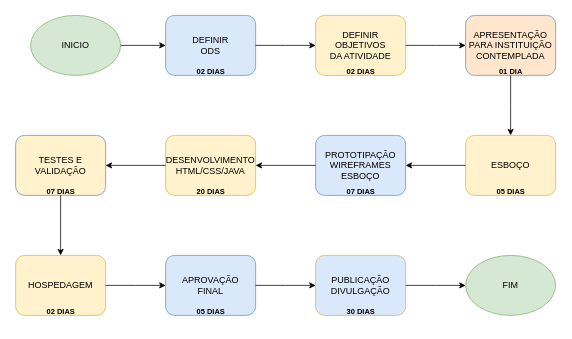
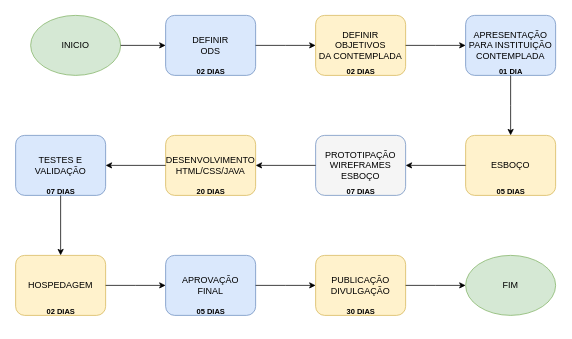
- <mxCell id="6" value="DEFINIR&lt;div&gt;OBJETIVOS&lt;/div&gt;&lt;div&gt;DA ATIVIDADE&lt;/div&gt;" style="rounded=1;whiteSpace=wrap;html=1;fillColor=#fff2cc;strokeColor=#d6b656;" vertex="1" parent="1"><mxGeometry x="420" y="20" width="120" height="80" as="geometry" /></mxCell>
+ <mxCell id="6" value="DEFINIR&lt;div&gt;OBJETIVOS&lt;/div&gt;&lt;div&gt;DA CONTEMPLADA&lt;/div&gt;" style="rounded=1;whiteSpace=wrap;html=1;fillColor=#fff2cc;strokeColor=#d6b656;" vertex="1" parent="1"><mxGeometry x="420" y="20" width="120" height="80" as="geometry" /></mxCell>
- <mxCell id="8" value="APRESENTAÇÃO&lt;div&gt;PARA INSTITUIÇÃO&lt;/div&gt;&lt;div&gt;CONTEMPLADA&lt;/div&gt;" style="rounded=1;whiteSpace=wrap;html=1;fillColor=#ffe6cc;strokeColor=#6c8ebf;" vertex="1" parent="1"><mxGeometry x="620" y="20" width="120" height="80" as="geometry" /></mxCell>
+ <mxCell id="8" value="APRESENTAÇÃO&lt;div&gt;PARA INSTITUIÇÃO&lt;/div&gt;&lt;div&gt;CONTEMPLADA&lt;/div&gt;" style="rounded=1;whiteSpace=wrap;html=1;fillColor=#dae8fc;strokeColor=#6c8ebf;" vertex="1" parent="1"><mxGeometry x="620" y="20" width="120" height="80" as="geometry" /></mxCell>
- <mxCell id="21" value="TESTES E VALIDAÇÃO" style="rounded=1;whiteSpace=wrap;html=1;fillColor=#fff2cc;strokeColor=#6c8ebf;" vertex="1" parent="1"><mxGeometry x="20" y="180" width="120" height="80" as="geometry" /></mxCell>
+ <mxCell id="21" value="TESTES E VALIDAÇÃO" style="rounded=1;whiteSpace=wrap;html=1;fillColor=#dae8fc;strokeColor=#6c8ebf;" vertex="1" parent="1"><mxGeometry x="20" y="180" width="120" height="80" as="geometry" /></mxCell>
- <mxCell id="12" value="PROTOTIPAÇÃO&lt;div&gt;WIREFRAMES&lt;/div&gt;&lt;div&gt;ESBOÇO&lt;/div&gt;" style="rounded=1;whiteSpace=wrap;html=1;fillColor=#dae8fc;strokeColor=#6c8ebf;" vertex="1" parent="1"><mxGeometry x="420" y="180" width="120" height="80" as="geometry" /></mxCell>
+ <mxCell id="12" value="PROTOTIPAÇÃO&lt;div&gt;WIREFRAMES&lt;/div&gt;&lt;div&gt;ESBOÇO&lt;/div&gt;" style="rounded=1;whiteSpace=wrap;html=1;fillColor=#f5f5f5;strokeColor=#6c8ebf;" vertex="1" parent="1"><mxGeometry x="420" y="180" width="120" height="80" as="geometry" /></mxCell>
- <mxCell id="31" value="PUBLICAÇÃO&lt;div&gt;DIVULGAÇÃO&lt;/div&gt;" style="rounded=1;whiteSpace=wrap;html=1;fillColor=#dae8fc;strokeColor=#d6b656;" vertex="1" parent="1"><mxGeometry x="420" y="340" width="120" height="80" as="geometry" /></mxCell>
+ <mxCell id="31" value="PUBLICAÇÃO&lt;div&gt;DIVULGAÇÃO&lt;/div&gt;" style="rounded=1;whiteSpace=wrap;html=1;fillColor=#fff2cc;strokeColor=#d6b656;" vertex="1" parent="1"><mxGeometry x="420" y="340" width="120" height="80" as="geometry" /></mxCell>
